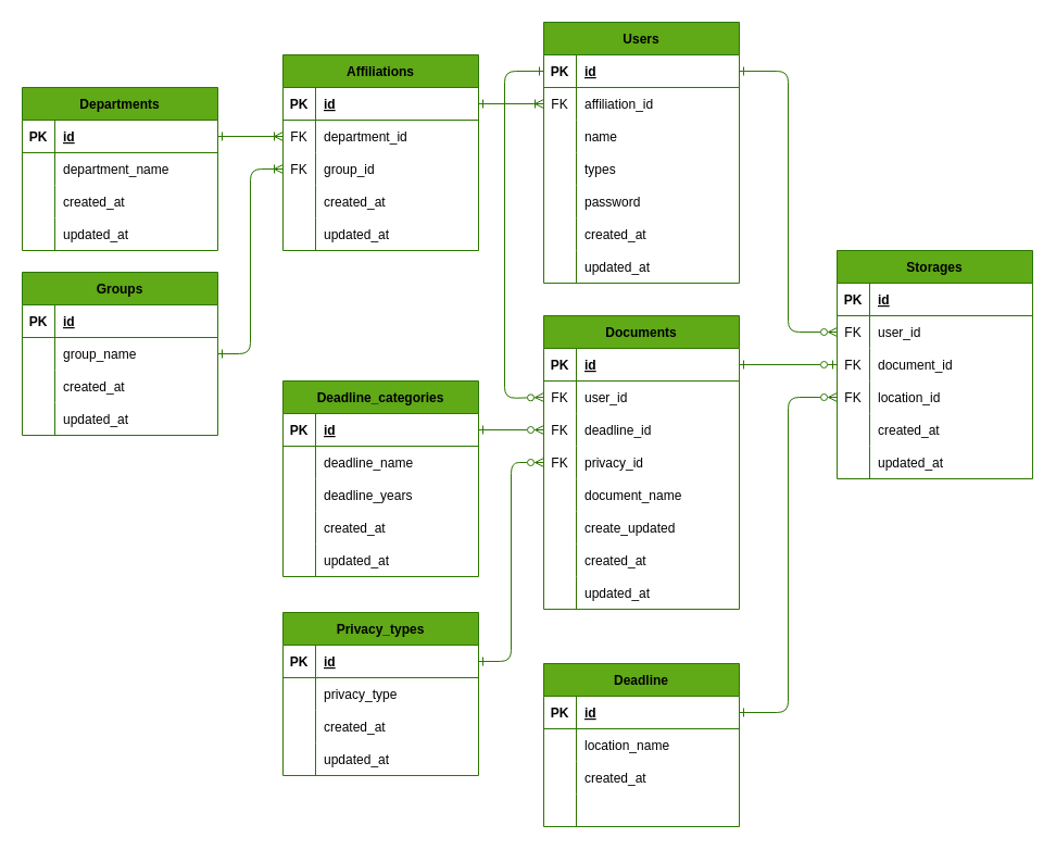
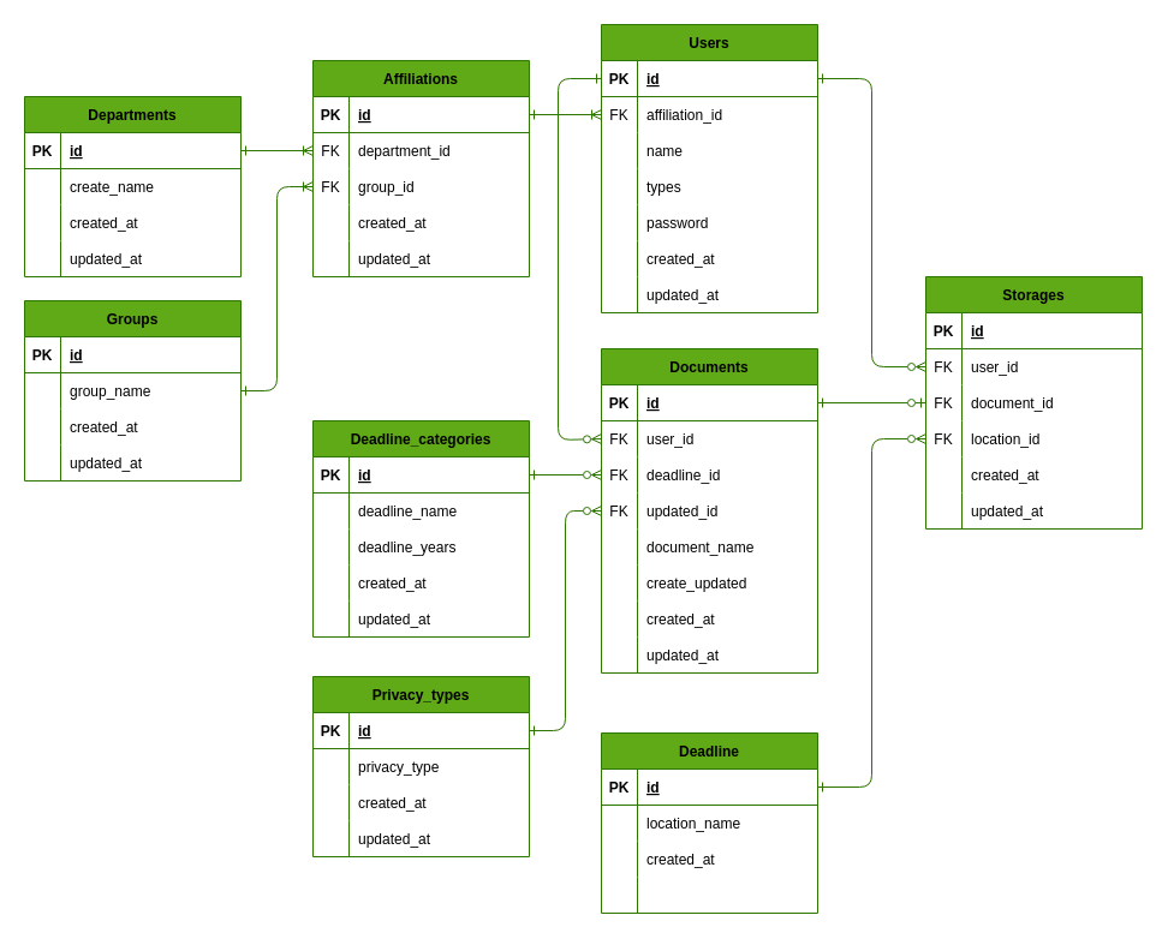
- <mxCell id="46" value="department_name" style="shape=partialRectangle;connectable=0;fillColor=none;top=0;left=0;bottom=0;right=0;align=left;spacingLeft=6;overflow=hidden;strokeColor=#2D7600;strokeWidth=1;fontFamily=Helvetica;fontSize=12;fontColor=#000000;startSize=30;" parent="44" vertex="1"><mxGeometry x="30" width="150" height="30" as="geometry"><mxRectangle width="150" height="30" as="alternateBounds" /></mxGeometry></mxCell>
+ <mxCell id="46" value="create_name" style="shape=partialRectangle;connectable=0;fillColor=none;top=0;left=0;bottom=0;right=0;align=left;spacingLeft=6;overflow=hidden;strokeColor=#2D7600;strokeWidth=1;fontFamily=Helvetica;fontSize=12;fontColor=#000000;startSize=30;" parent="44" vertex="1"><mxGeometry x="30" width="150" height="30" as="geometry"><mxRectangle width="150" height="30" as="alternateBounds" /></mxGeometry></mxCell>
- <mxCell id="121" value="privacy_id" style="shape=partialRectangle;connectable=0;fillColor=none;top=0;left=0;bottom=0;right=0;align=left;spacingLeft=6;overflow=hidden;strokeColor=#2D7600;strokeWidth=1;fontFamily=Helvetica;fontSize=12;fontColor=#000000;startSize=30;" parent="119" vertex="1"><mxGeometry x="30" width="150" height="30" as="geometry"><mxRectangle width="150" height="30" as="alternateBounds" /></mxGeometry></mxCell>
+ <mxCell id="121" value="updated_id" style="shape=partialRectangle;connectable=0;fillColor=none;top=0;left=0;bottom=0;right=0;align=left;spacingLeft=6;overflow=hidden;strokeColor=#2D7600;strokeWidth=1;fontFamily=Helvetica;fontSize=12;fontColor=#000000;startSize=30;" parent="119" vertex="1"><mxGeometry x="30" width="150" height="30" as="geometry"><mxRectangle width="150" height="30" as="alternateBounds" /></mxGeometry></mxCell>
